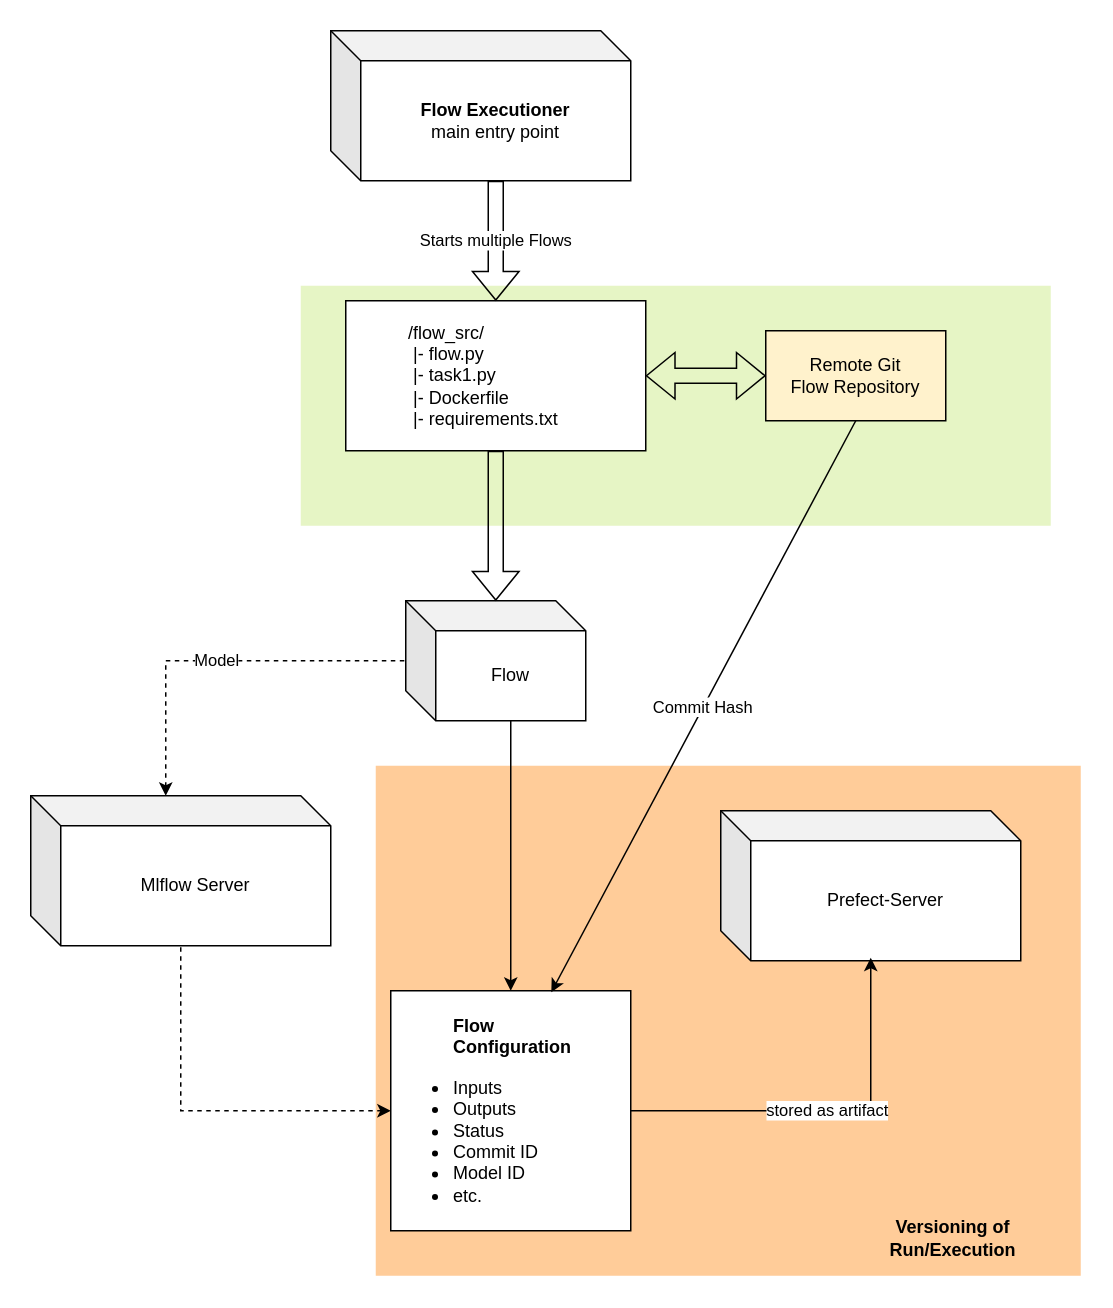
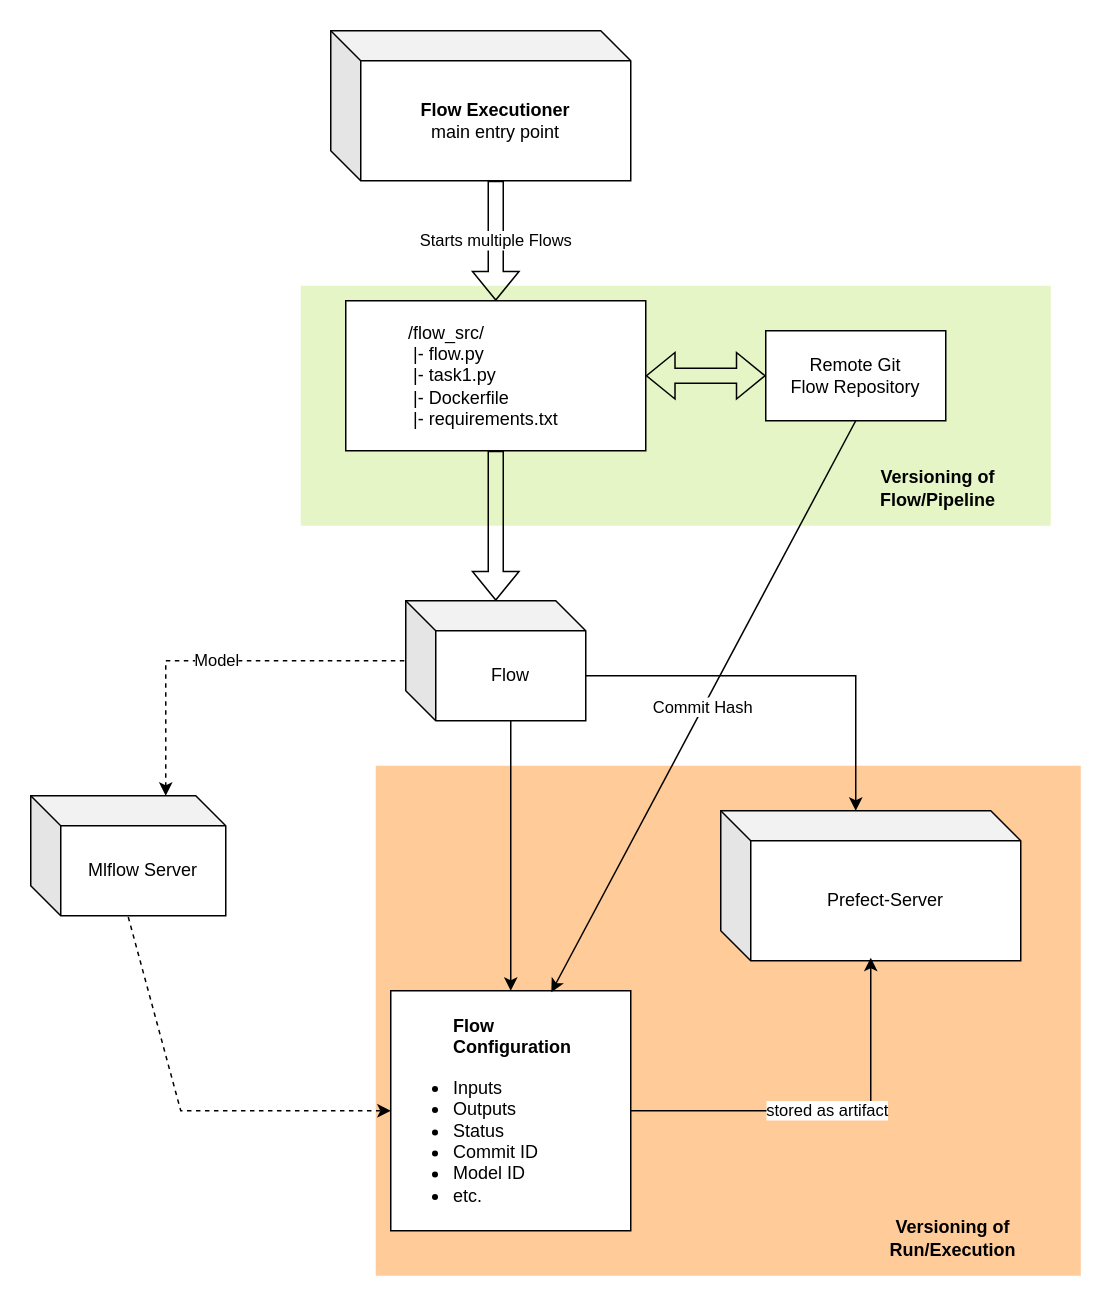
- <mxCell id="8" value="&lt;div&gt;Remote Git&lt;/div&gt;&lt;div&gt;Flow Repository&lt;/div&gt;" style="rounded=0;whiteSpace=wrap;html=1;fillColor=#fff2cc;" vertex="1" parent="1"><mxGeometry x="510" y="220" width="120" height="60" as="geometry" /></mxCell>
+ <mxCell id="8" value="&lt;div&gt;Remote Git&lt;/div&gt;&lt;div&gt;Flow Repository&lt;/div&gt;" style="rounded=0;whiteSpace=wrap;html=1;" vertex="1" parent="1"><mxGeometry x="510" y="220" width="120" height="60" as="geometry" /></mxCell>
+ <mxCell id="20" value="&lt;b&gt;Versioning of Flow/Pipeline&lt;/b&gt;" style="text;html=1;align=center;verticalAlign=middle;whiteSpace=wrap;rounded=0;" vertex="1" parent="1"><mxGeometry x="560" y="310" width="130" height="30" as="geometry" /></mxCell>
+ <mxCell id="19" value="" style="endArrow=classic;html=1;rounded=0;entryX=0;entryY=0;entryDx=90;entryDy=0;entryPerimeter=0;exitX=0;exitY=0;exitDx=120;exitDy=50;exitPerimeter=0;" edge="1" parent="1" source="4" target="9"><mxGeometry width="50" height="50" relative="1" as="geometry"><mxPoint x="360" y="450" as="sourcePoint" /><mxPoint x="410" y="400" as="targetPoint" /><Array as="points"><mxPoint x="570" y="450" /></Array></mxGeometry></mxCell>
- <mxCell id="10" value="Mlflow Server" style="shape=cube;whiteSpace=wrap;html=1;boundedLbl=1;backgroundOutline=1;darkOpacity=0.05;darkOpacity2=0.1;" vertex="1" parent="1"><mxGeometry x="20" y="530" width="200" height="100" as="geometry" /></mxCell>
+ <mxCell id="10" value="Mlflow Server" style="shape=cube;whiteSpace=wrap;html=1;boundedLbl=1;backgroundOutline=1;darkOpacity=0.05;darkOpacity2=0.1;" vertex="1" parent="1"><mxGeometry x="20" y="530" width="130" height="80" as="geometry" /></mxCell>
